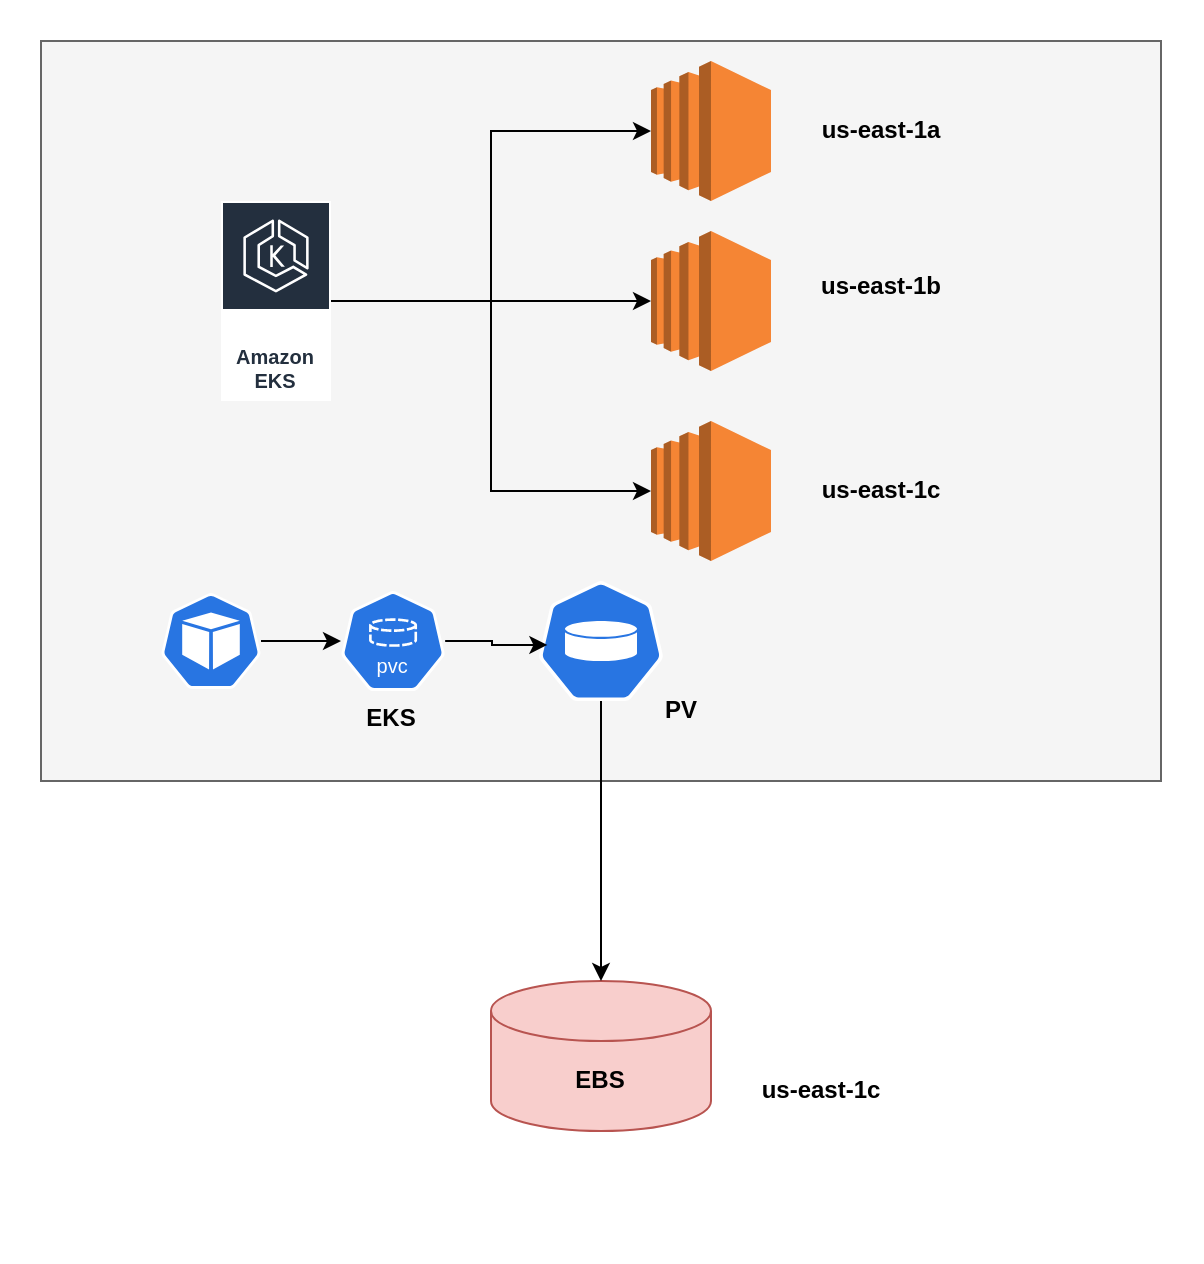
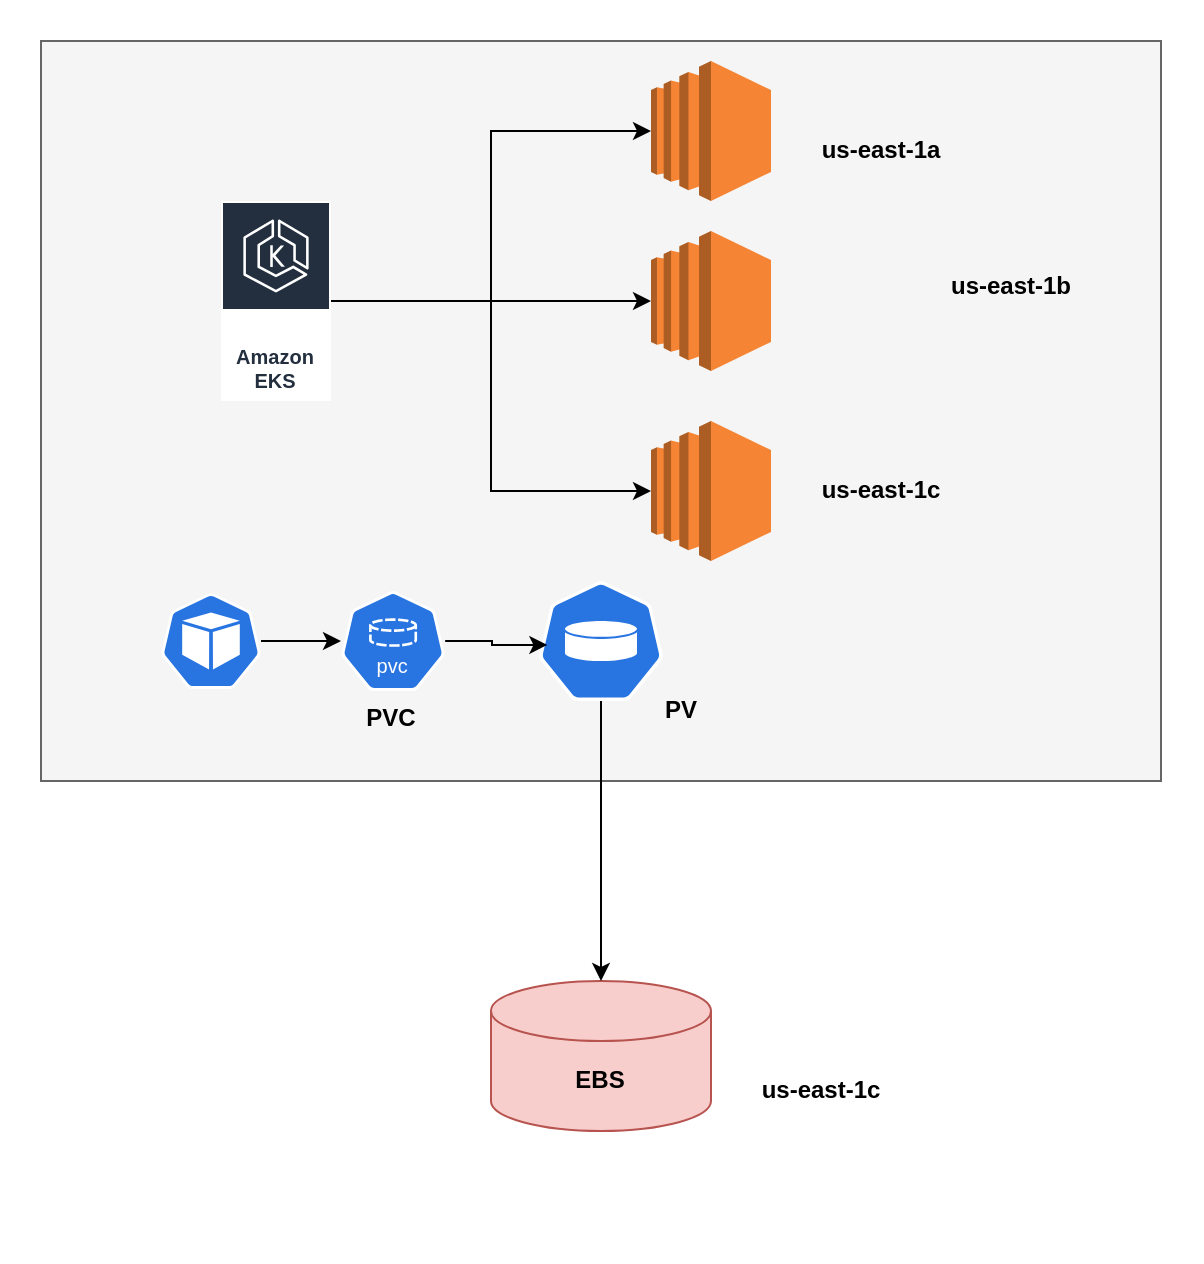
- <mxCell id="15" value="&lt;b&gt;us-east-1a&lt;/b&gt;" style="text;html=1;align=center;verticalAlign=middle;resizable=0;points=[];autosize=1;strokeColor=none;fillColor=none;" parent="2" vertex="1"><mxGeometry x="380" y="30" width="80" height="30" as="geometry" /></mxCell>
+ <mxCell id="15" value="&lt;b&gt;us-east-1a&lt;/b&gt;" style="text;html=1;align=center;verticalAlign=middle;resizable=0;points=[];autosize=1;strokeColor=none;fillColor=none;" parent="2" vertex="1"><mxGeometry x="380" y="40" width="80" height="30" as="geometry" /></mxCell>
- <mxCell id="14" value="&lt;b&gt;us-east-1b&lt;/b&gt;" style="text;html=1;align=center;verticalAlign=middle;resizable=0;points=[];autosize=1;strokeColor=none;fillColor=none;" parent="2" vertex="1"><mxGeometry x="380" y="108" width="80" height="30" as="geometry" /></mxCell>
+ <mxCell id="14" value="&lt;b&gt;us-east-1b&lt;/b&gt;" style="text;html=1;align=center;verticalAlign=middle;resizable=0;points=[];autosize=1;strokeColor=none;fillColor=none;" parent="2" vertex="1"><mxGeometry x="445" y="108" width="80" height="30" as="geometry" /></mxCell>
- <mxCell id="23" value="&lt;b&gt;EKS&lt;/b&gt;" style="text;html=1;align=center;verticalAlign=middle;resizable=0;points=[];autosize=1;strokeColor=none;fillColor=none;" parent="2" vertex="1"><mxGeometry x="150" y="324" width="50" height="30" as="geometry" /></mxCell>
+ <mxCell id="23" value="&lt;b&gt;PVC&lt;/b&gt;" style="text;html=1;align=center;verticalAlign=middle;resizable=0;points=[];autosize=1;strokeColor=none;fillColor=none;" parent="2" vertex="1"><mxGeometry x="150" y="324" width="50" height="30" as="geometry" /></mxCell>
